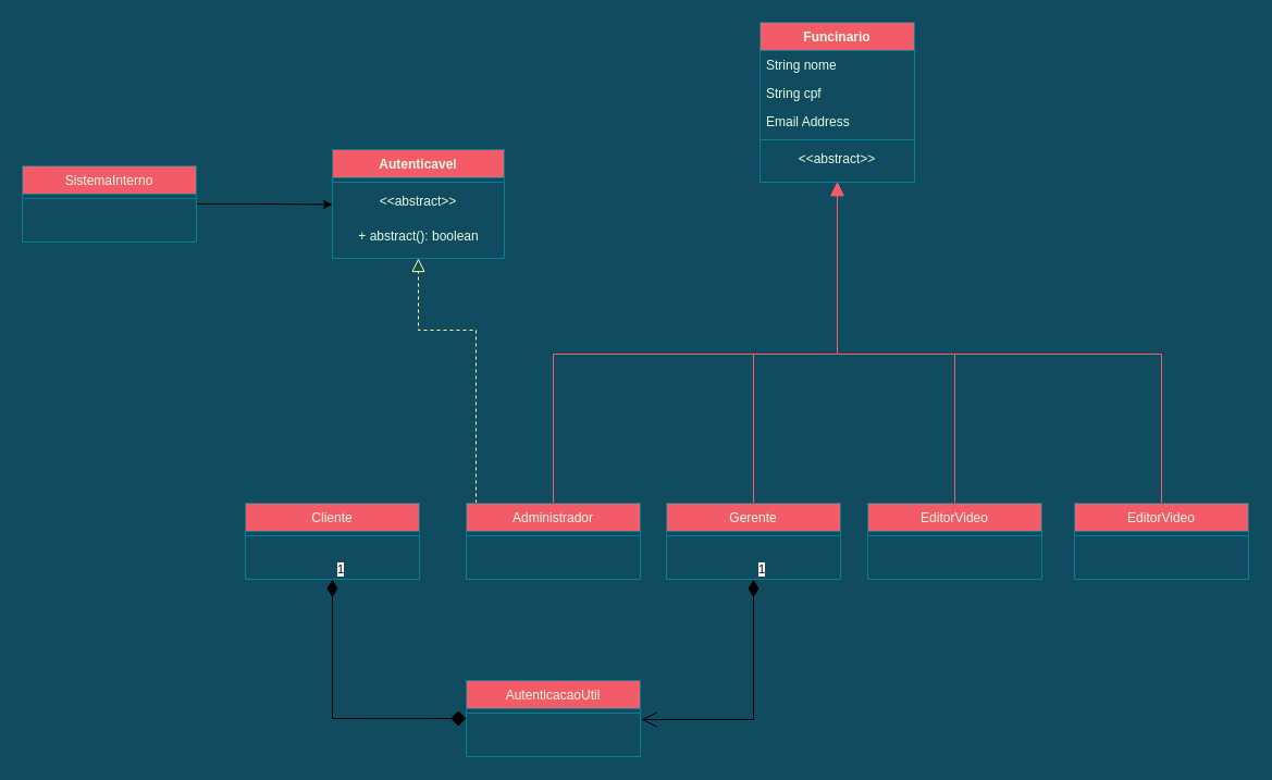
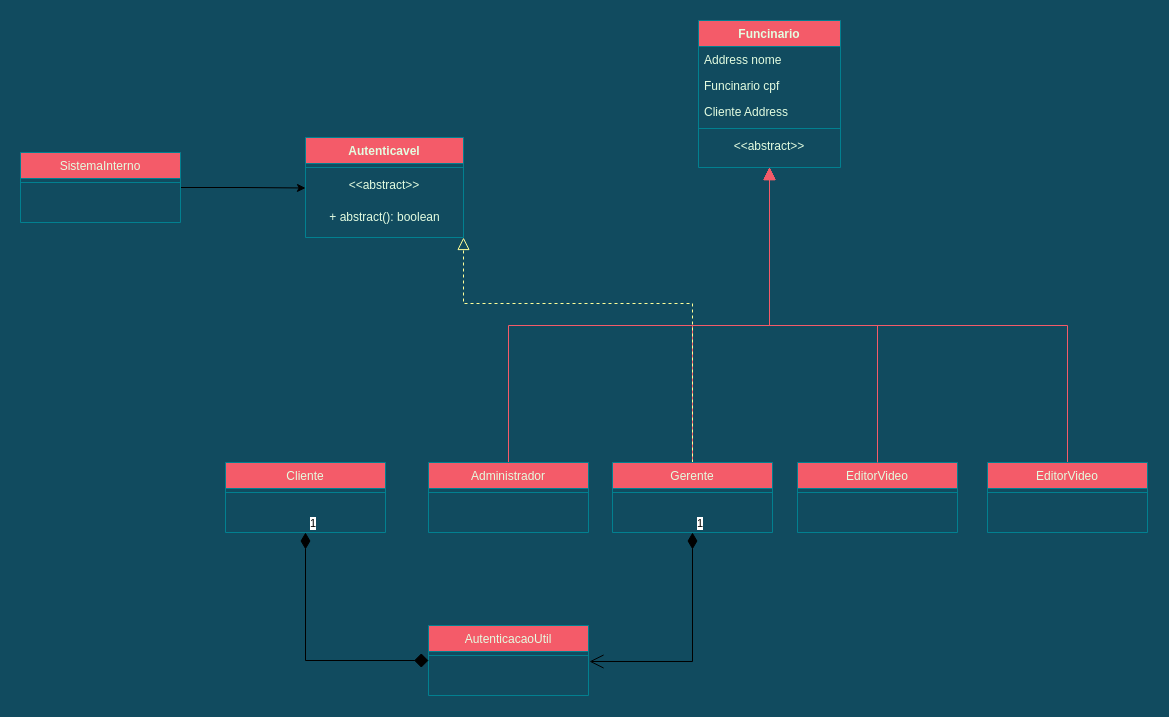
- <mxCell id="3" value="String nome" style="text;align=left;verticalAlign=top;spacingLeft=4;spacingRight=4;overflow=hidden;rotatable=0;points=[[0,0.5],[1,0.5]];portConstraint=eastwest;fontColor=#E4FDE1;" parent="2" vertex="1"><mxGeometry y="26" width="142" height="26" as="geometry" /></mxCell>
+ <mxCell id="3" value="Address nome" style="text;align=left;verticalAlign=top;spacingLeft=4;spacingRight=4;overflow=hidden;rotatable=0;points=[[0,0.5],[1,0.5]];portConstraint=eastwest;fontColor=#E4FDE1;" parent="2" vertex="1"><mxGeometry y="26" width="142" height="26" as="geometry" /></mxCell>
- <mxCell id="4" value="String cpf  " style="text;align=left;verticalAlign=top;spacingLeft=4;spacingRight=4;overflow=hidden;rotatable=0;points=[[0,0.5],[1,0.5]];portConstraint=eastwest;rounded=0;shadow=0;html=0;fontColor=#E4FDE1;" parent="2" vertex="1"><mxGeometry y="52" width="142" height="26" as="geometry" /></mxCell>
+ <mxCell id="4" value="Funcinario cpf  " style="text;align=left;verticalAlign=top;spacingLeft=4;spacingRight=4;overflow=hidden;rotatable=0;points=[[0,0.5],[1,0.5]];portConstraint=eastwest;rounded=0;shadow=0;html=0;fontColor=#E4FDE1;" parent="2" vertex="1"><mxGeometry y="52" width="142" height="26" as="geometry" /></mxCell>
- <mxCell id="5" value="Email Address" style="text;align=left;verticalAlign=top;spacingLeft=4;spacingRight=4;overflow=hidden;rotatable=0;points=[[0,0.5],[1,0.5]];portConstraint=eastwest;rounded=0;shadow=0;html=0;fontColor=#E4FDE1;" parent="2" vertex="1"><mxGeometry y="78" width="142" height="26" as="geometry" /></mxCell>
+ <mxCell id="5" value="Cliente Address" style="text;align=left;verticalAlign=top;spacingLeft=4;spacingRight=4;overflow=hidden;rotatable=0;points=[[0,0.5],[1,0.5]];portConstraint=eastwest;rounded=0;shadow=0;html=0;fontColor=#E4FDE1;" parent="2" vertex="1"><mxGeometry y="78" width="142" height="26" as="geometry" /></mxCell>
+ <mxCell id="23" style="edgeStyle=elbowEdgeStyle;rounded=0;orthogonalLoop=1;jettySize=auto;elbow=vertical;html=1;dashed=1;fontColor=#E4FDE1;endArrow=block;endFill=0;endSize=10;strokeColor=#FFFF99;fillColor=#6a00ff;entryX=1;entryY=1;entryDx=0;entryDy=0;" parent="1" source="24" target="18" edge="1"><mxGeometry relative="1" as="geometry"><mxPoint x="512" y="240" as="targetPoint" /><Array as="points"><mxPoint x="508" y="303" /></Array></mxGeometry></mxCell>
- <mxCell id="9" style="edgeStyle=elbowEdgeStyle;rounded=0;orthogonalLoop=1;jettySize=auto;elbow=vertical;html=1;dashed=1;fontColor=#E4FDE1;endArrow=block;endFill=0;endSize=10;strokeColor=#FFFF99;fillColor=#6a00ff;entryX=0.5;entryY=1;entryDx=0;entryDy=0;" parent="1" source="10" target="18" edge="1"><mxGeometry relative="1" as="geometry"><mxPoint x="487" y="239" as="targetPoint" /><Array as="points"><mxPoint x="437" y="303" /><mxPoint x="387" y="241" /></Array></mxGeometry></mxCell>
